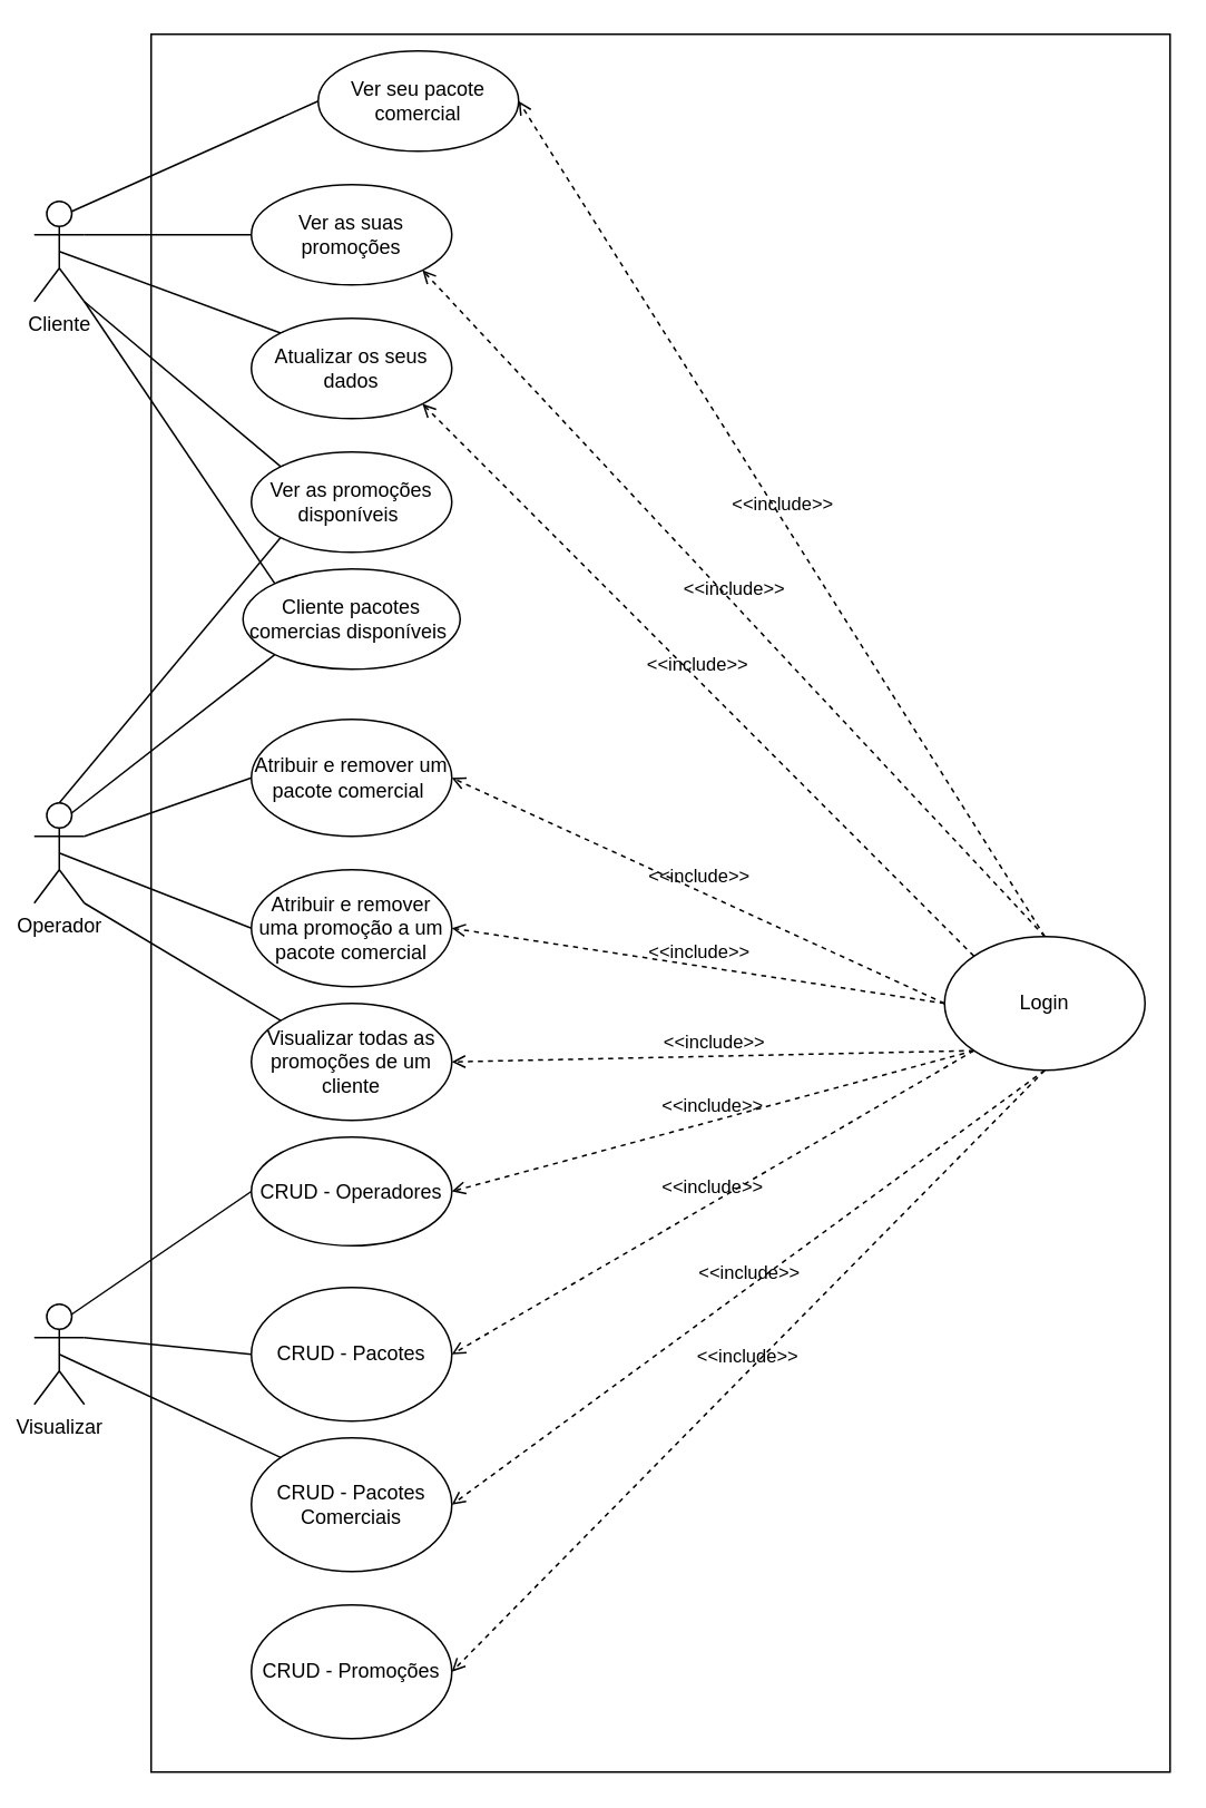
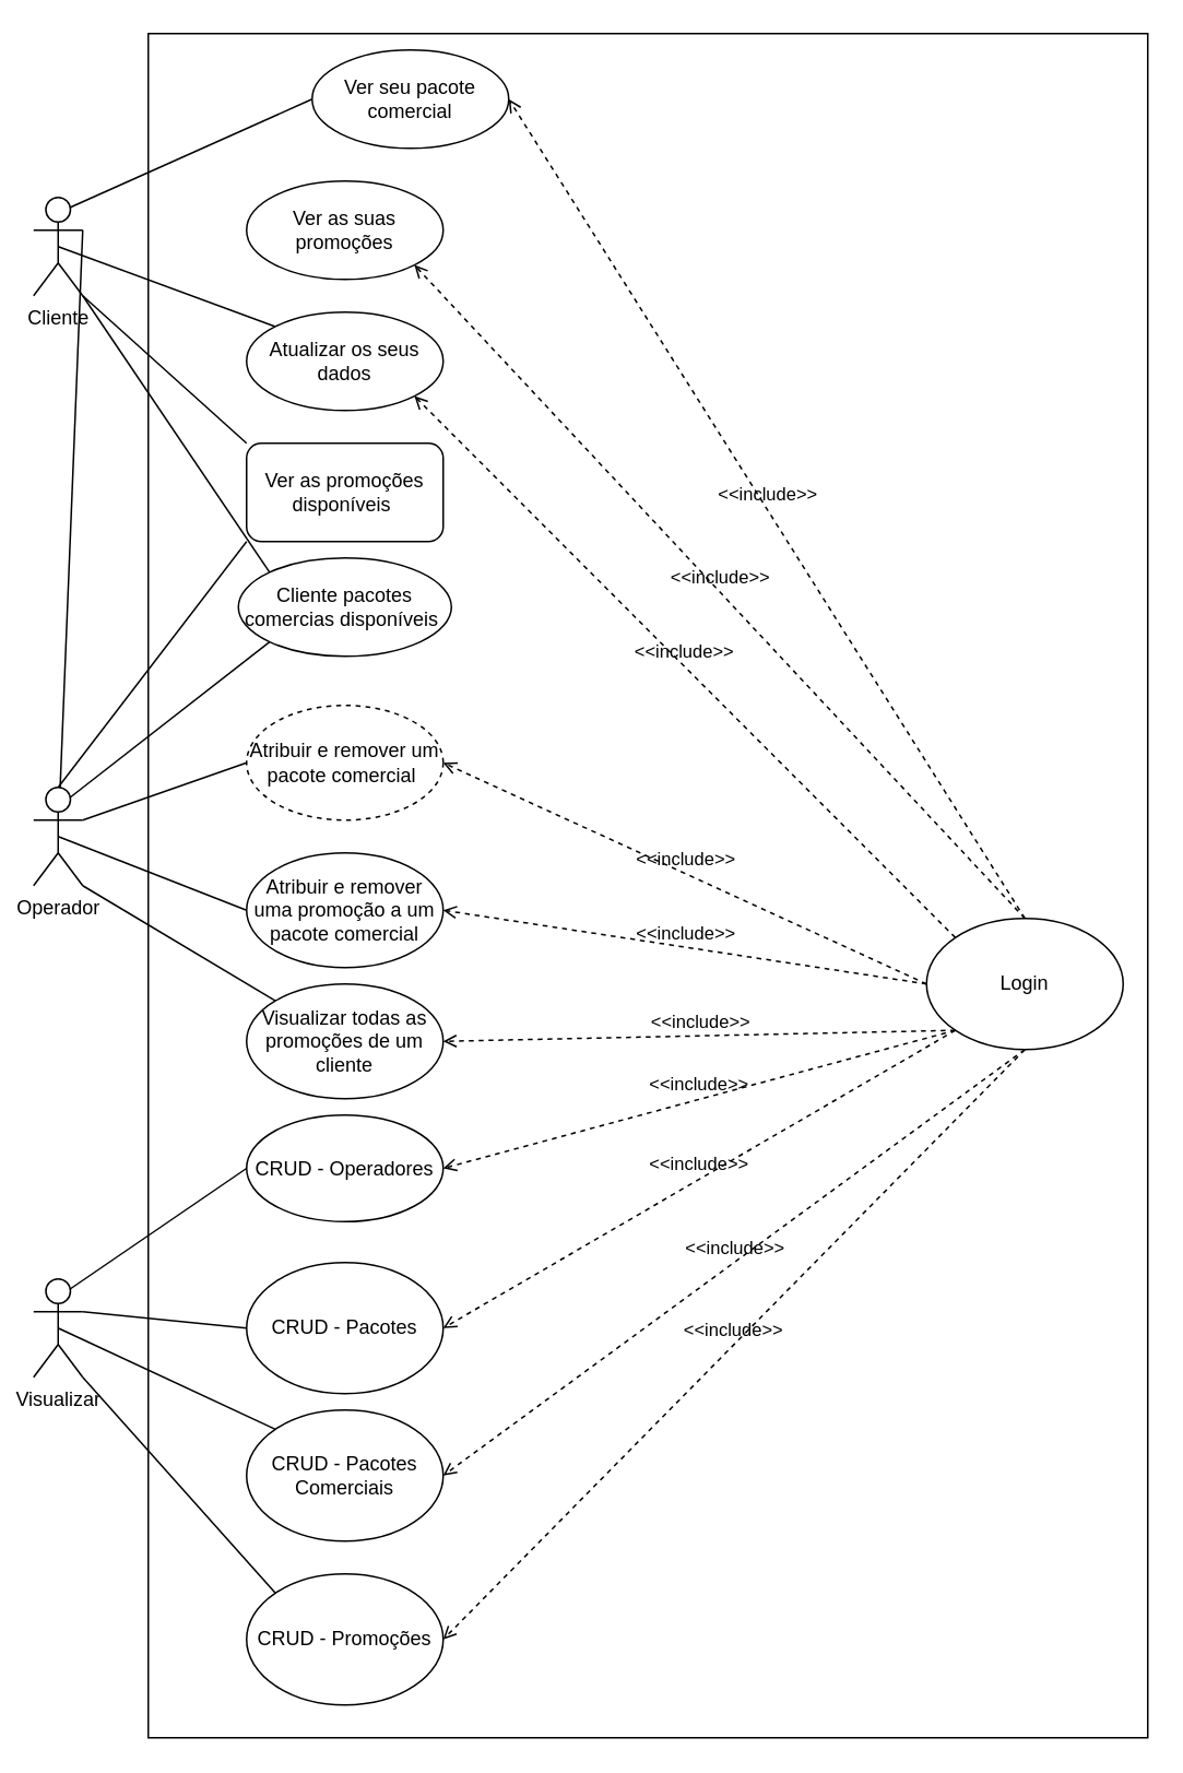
- <mxCell id="12" value="" style="endArrow=none;html=1;exitX=1;exitY=0.333;exitDx=0;exitDy=0;exitPerimeter=0;entryX=0;entryY=0.5;entryDx=0;entryDy=0;" parent="1" source="5" target="7" edge="1"><mxGeometry width="50" height="50" relative="1" as="geometry"><mxPoint x="340" y="240" as="sourcePoint" /><mxPoint x="390" y="190" as="targetPoint" /></mxGeometry></mxCell>
+ <mxCell id="12" value="" style="endArrow=none;html=1;exitX=1;exitY=0.333;exitDx=0;exitDy=0;exitPerimeter=0;" parent="1" source="5" target="4" edge="1"><mxGeometry width="50" height="50" relative="1" as="geometry"><mxPoint x="340" y="240" as="sourcePoint" /><mxPoint x="390" y="190" as="targetPoint" /></mxGeometry></mxCell>
- <mxCell id="8" value="Ver as promoções disponíveis&amp;nbsp;" style="ellipse;whiteSpace=wrap;html=1;" parent="1" vertex="1"><mxGeometry x="150" y="270" width="120" height="60" as="geometry" /></mxCell>
+ <mxCell id="8" value="Ver as promoções disponíveis&amp;nbsp;" style="whiteSpace=wrap;html=1;rounded=1;" parent="1" vertex="1"><mxGeometry x="150" y="270" width="120" height="60" as="geometry" /></mxCell>
- <mxCell id="16" value="Atribuir e remover um pacote comercial&amp;nbsp;" style="ellipse;whiteSpace=wrap;html=1;" parent="1" vertex="1"><mxGeometry x="150" y="430" width="120" height="70" as="geometry" /></mxCell>
+ <mxCell id="16" value="Atribuir e remover um pacote comercial&amp;nbsp;" style="ellipse;whiteSpace=wrap;html=1;dashed=1;" parent="1" vertex="1"><mxGeometry x="150" y="430" width="120" height="70" as="geometry" /></mxCell>
+ <mxCell id="31" value="" style="endArrow=none;html=1;exitX=1;exitY=1;exitDx=0;exitDy=0;exitPerimeter=0;entryX=0;entryY=0;entryDx=0;entryDy=0;" parent="1" source="3" target="27" edge="1"><mxGeometry width="50" height="50" relative="1" as="geometry"><mxPoint x="340" y="820" as="sourcePoint" /><mxPoint x="390" y="770" as="targetPoint" /></mxGeometry></mxCell>
